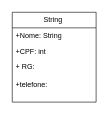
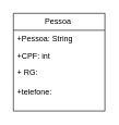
- <mxCell id="2" value="String&amp;nbsp;" style="swimlane;fontStyle=0;childLayout=stackLayout;horizontal=1;startSize=26;fillColor=none;horizontalStack=0;resizeParent=1;resizeParentMax=0;resizeLast=0;collapsible=1;marginBottom=0;whiteSpace=wrap;html=1;" vertex="1" parent="1"><mxGeometry x="20" y="20" width="140" height="150" as="geometry" /></mxCell>
+ <mxCell id="2" value="Pessoa&amp;nbsp;" style="swimlane;fontStyle=0;childLayout=stackLayout;horizontal=1;startSize=26;fillColor=none;horizontalStack=0;resizeParent=1;resizeParentMax=0;resizeLast=0;collapsible=1;marginBottom=0;whiteSpace=wrap;html=1;" vertex="1" parent="1"><mxGeometry x="20" y="20" width="140" height="150" as="geometry" /></mxCell>
- <mxCell id="3" value="+Nome: String" style="text;strokeColor=none;fillColor=none;align=left;verticalAlign=top;spacingLeft=4;spacingRight=4;overflow=hidden;rotatable=0;points=[[0,0.5],[1,0.5]];portConstraint=eastwest;whiteSpace=wrap;html=1;" vertex="1" parent="2"><mxGeometry y="26" width="140" height="26" as="geometry" /></mxCell>
+ <mxCell id="3" value="+Pessoa: String" style="text;strokeColor=none;fillColor=none;align=left;verticalAlign=top;spacingLeft=4;spacingRight=4;overflow=hidden;rotatable=0;points=[[0,0.5],[1,0.5]];portConstraint=eastwest;whiteSpace=wrap;html=1;" vertex="1" parent="2"><mxGeometry y="26" width="140" height="26" as="geometry" /></mxCell>
